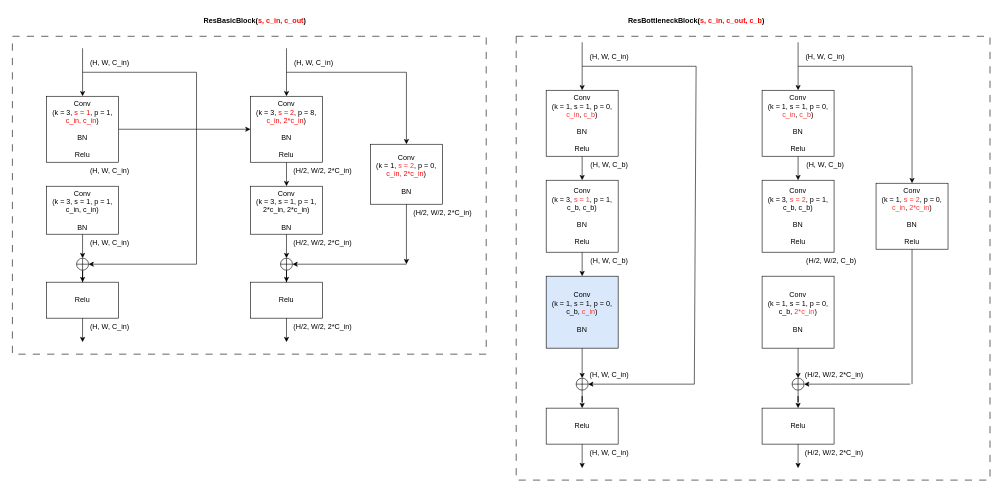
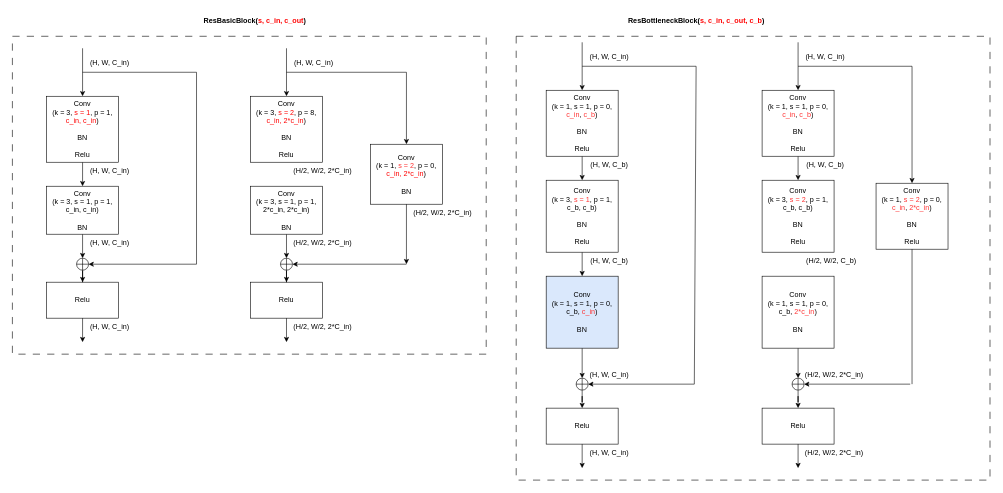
- <mxCell id="3" value="" style="edgeStyle=orthogonalEdgeStyle;rounded=0;orthogonalLoop=1;jettySize=auto;html=1;" edge="1" parent="1" source="4" target="20"><mxGeometry relative="1" as="geometry" /></mxCell>
+ <mxCell id="3" value="" style="edgeStyle=orthogonalEdgeStyle;rounded=0;orthogonalLoop=1;jettySize=auto;html=1;" edge="1" parent="1" source="4" target="6"><mxGeometry relative="1" as="geometry" /></mxCell>
- <mxCell id="19" value="" style="edgeStyle=orthogonalEdgeStyle;rounded=0;orthogonalLoop=1;jettySize=auto;html=1;" edge="1" parent="1" source="20" target="22"><mxGeometry relative="1" as="geometry" /></mxCell>
